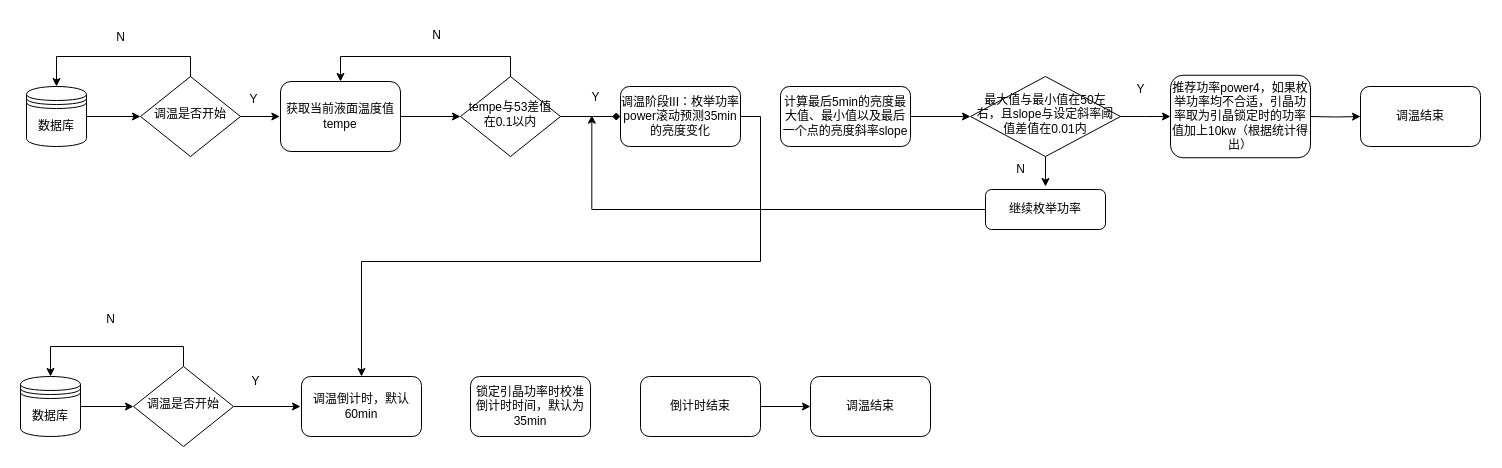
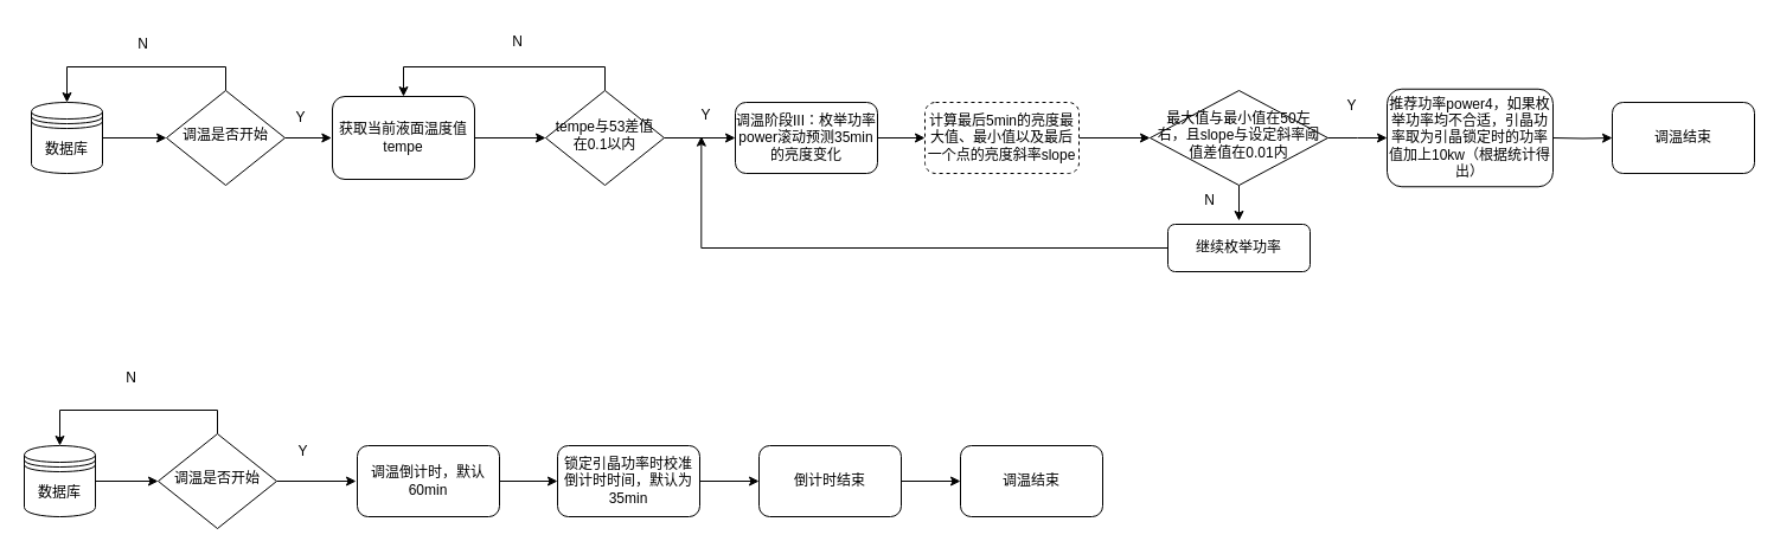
- <mxCell id="23" style="edgeStyle=orthogonalEdgeStyle;rounded=0;orthogonalLoop=1;jettySize=auto;html=1;exitX=1;exitY=0.5;exitDx=0;exitDy=0;entryX=0;entryY=0.5;entryDx=0;entryDy=0;labelBackgroundColor=none;fontColor=default;endArrow=diamond;" edge="1" parent="1" source="25" target="28"><mxGeometry relative="1" as="geometry" /></mxCell>
+ <mxCell id="23" style="edgeStyle=orthogonalEdgeStyle;rounded=0;orthogonalLoop=1;jettySize=auto;html=1;exitX=1;exitY=0.5;exitDx=0;exitDy=0;entryX=0;entryY=0.5;entryDx=0;entryDy=0;labelBackgroundColor=none;fontColor=default;" edge="1" parent="1" source="25" target="28"><mxGeometry relative="1" as="geometry" /></mxCell>
- <mxCell id="31" value="计算最后5min的亮度最大值、最小值以及最后一个点的亮度斜率slope" style="rounded=1;whiteSpace=wrap;html=1;fontSize=12;glass=0;strokeWidth=1;shadow=0;labelBackgroundColor=none;" vertex="1" parent="1"><mxGeometry x="780" y="86" width="130" height="60" as="geometry" /></mxCell>
+ <mxCell id="31" value="计算最后5min的亮度最大值、最小值以及最后一个点的亮度斜率slope" style="rounded=1;whiteSpace=wrap;html=1;fontSize=12;glass=0;strokeWidth=1;shadow=0;labelBackgroundColor=none;dashed=1;" vertex="1" parent="1"><mxGeometry x="780" y="86" width="130" height="60" as="geometry" /></mxCell>
- <mxCell id="27" style="edgeStyle=orthogonalEdgeStyle;rounded=0;orthogonalLoop=1;jettySize=auto;html=1;exitX=1;exitY=0.5;exitDx=0;exitDy=0;" edge="1" parent="1" source="28" target="17"><mxGeometry relative="1" as="geometry" /></mxCell>
+ <mxCell id="27" style="edgeStyle=orthogonalEdgeStyle;rounded=0;orthogonalLoop=1;jettySize=auto;html=1;exitX=1;exitY=0.5;exitDx=0;exitDy=0;entryX=0;entryY=0.5;entryDx=0;entryDy=0;" edge="1" parent="1" source="28" target="31"><mxGeometry relative="1" as="geometry" /></mxCell>
+ <mxCell id="16" style="edgeStyle=orthogonalEdgeStyle;rounded=0;orthogonalLoop=1;jettySize=auto;html=1;exitX=1;exitY=0.5;exitDx=0;exitDy=0;entryX=0;entryY=0.5;entryDx=0;entryDy=0;" edge="1" parent="1" source="17" target="19"><mxGeometry relative="1" as="geometry" /></mxCell>
+ <mxCell id="18" style="edgeStyle=orthogonalEdgeStyle;rounded=0;orthogonalLoop=1;jettySize=auto;html=1;exitX=1;exitY=0.5;exitDx=0;exitDy=0;entryX=0;entryY=0.5;entryDx=0;entryDy=0;" edge="1" parent="1" source="19" target="21"><mxGeometry relative="1" as="geometry" /></mxCell>
